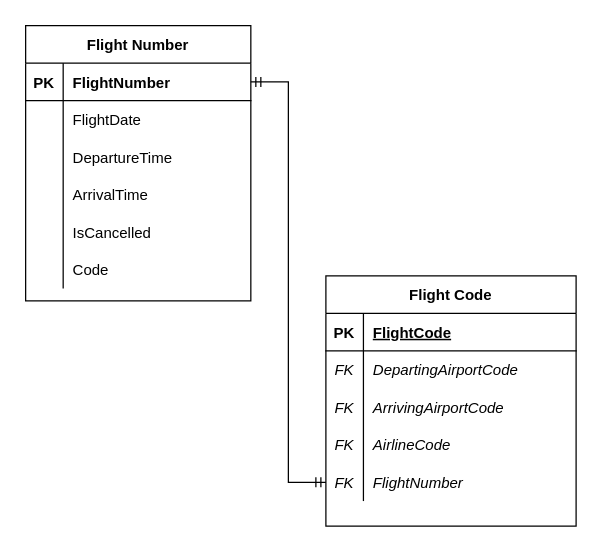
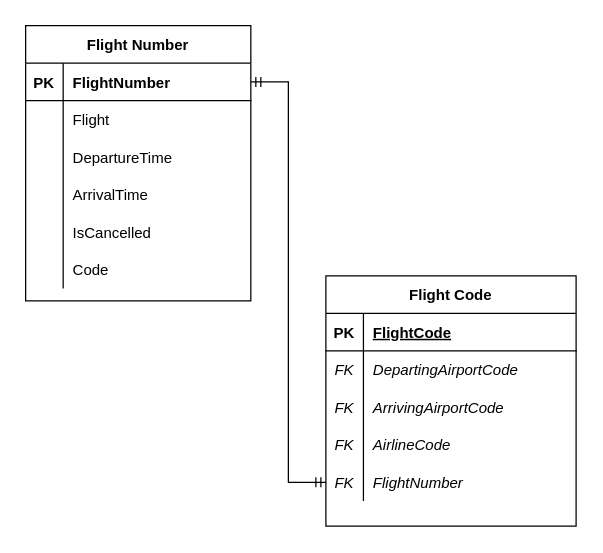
- <mxCell id="24" value="FlightDate" style="shape=partialRectangle;connectable=0;fillColor=none;top=0;left=0;bottom=0;right=0;align=left;spacingLeft=6;overflow=hidden;" vertex="1" parent="22"><mxGeometry x="30" width="150" height="30" as="geometry"><mxRectangle width="150" height="30" as="alternateBounds" /></mxGeometry></mxCell>
+ <mxCell id="24" value="Flight" style="shape=partialRectangle;connectable=0;fillColor=none;top=0;left=0;bottom=0;right=0;align=left;spacingLeft=6;overflow=hidden;" vertex="1" parent="22"><mxGeometry x="30" width="150" height="30" as="geometry"><mxRectangle width="150" height="30" as="alternateBounds" /></mxGeometry></mxCell>
